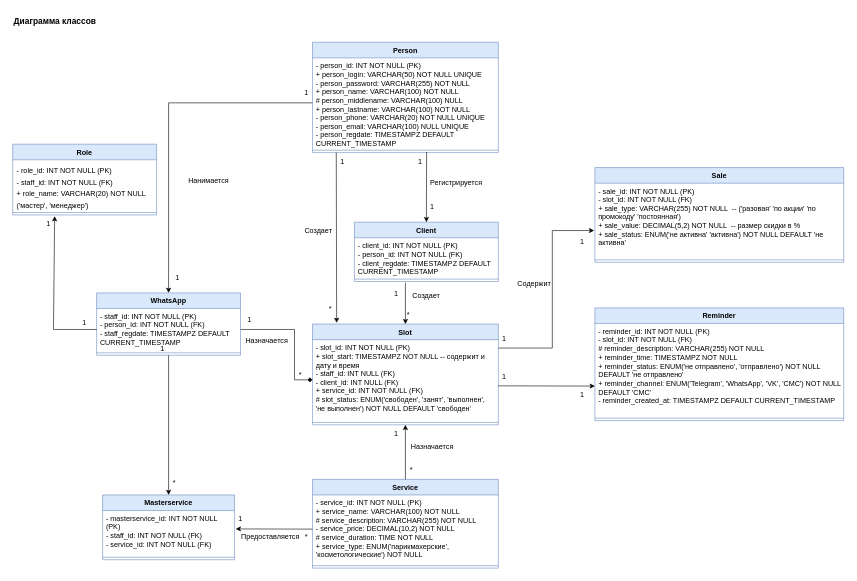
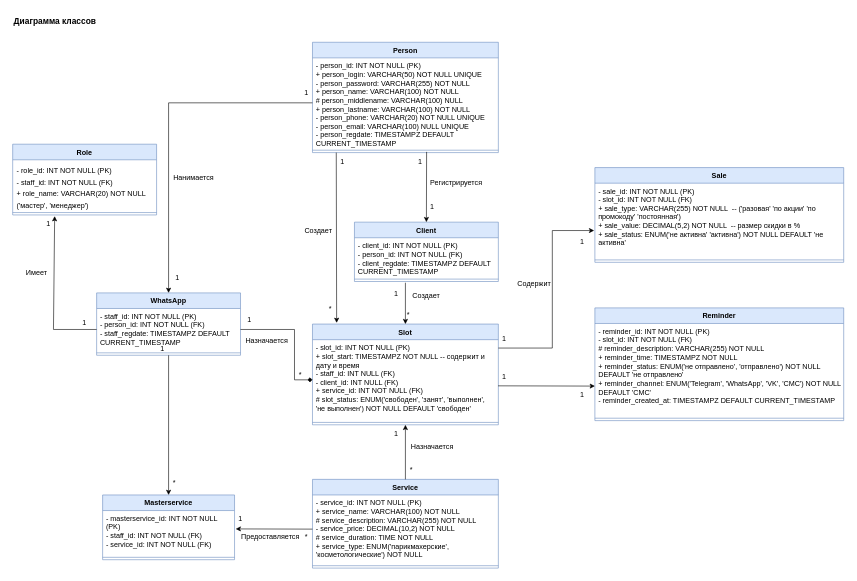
- <mxCell id="29" value="Нанимается" style="text;html=1;align=center;verticalAlign=middle;whiteSpace=wrap;rounded=0;" vertex="1" parent="1"><mxGeometry x="317" y="287" width="60" height="30" as="geometry" /></mxCell>
+ <mxCell id="29" value="Нанимается" style="text;html=1;align=center;verticalAlign=middle;whiteSpace=wrap;rounded=0;" vertex="1" parent="1"><mxGeometry x="292" y="282" width="60" height="30" as="geometry" /></mxCell>
+ <mxCell id="28" value="Имеет" style="text;html=1;align=center;verticalAlign=middle;whiteSpace=wrap;rounded=0;" vertex="1" parent="1"><mxGeometry x="30" y="440" width="60" height="30" as="geometry" /></mxCell>
